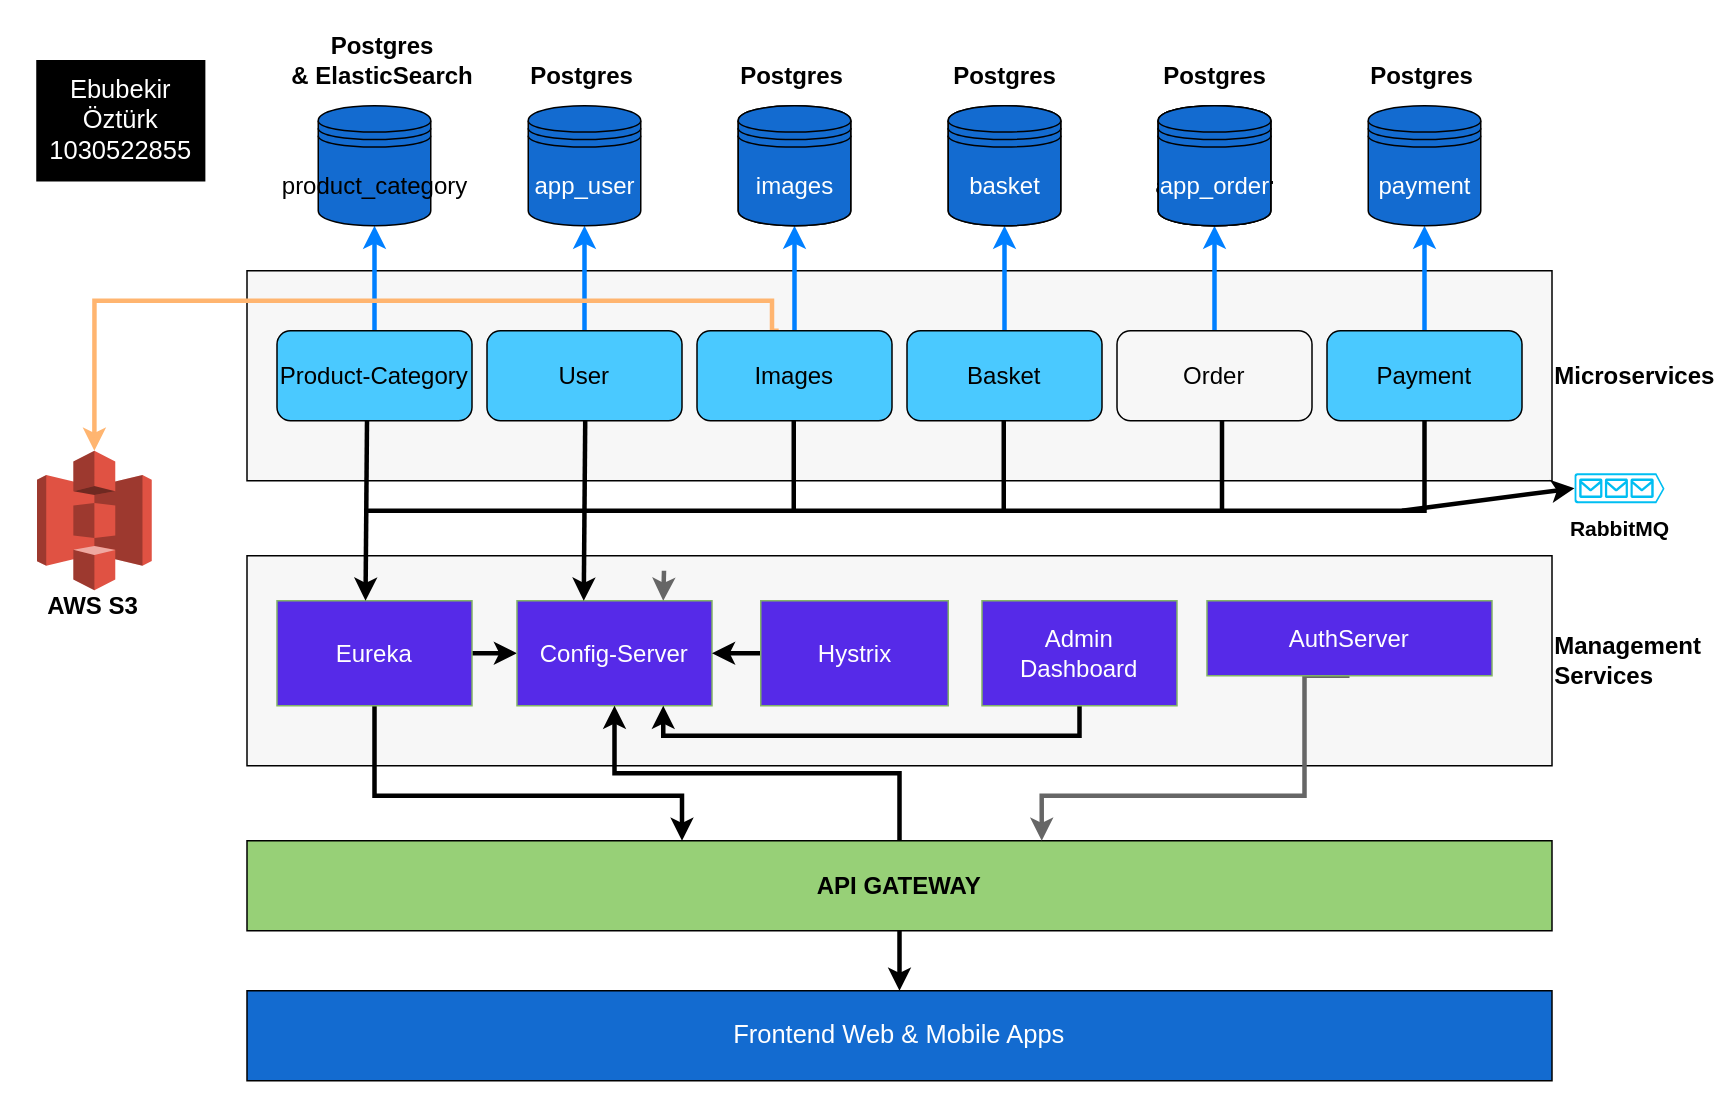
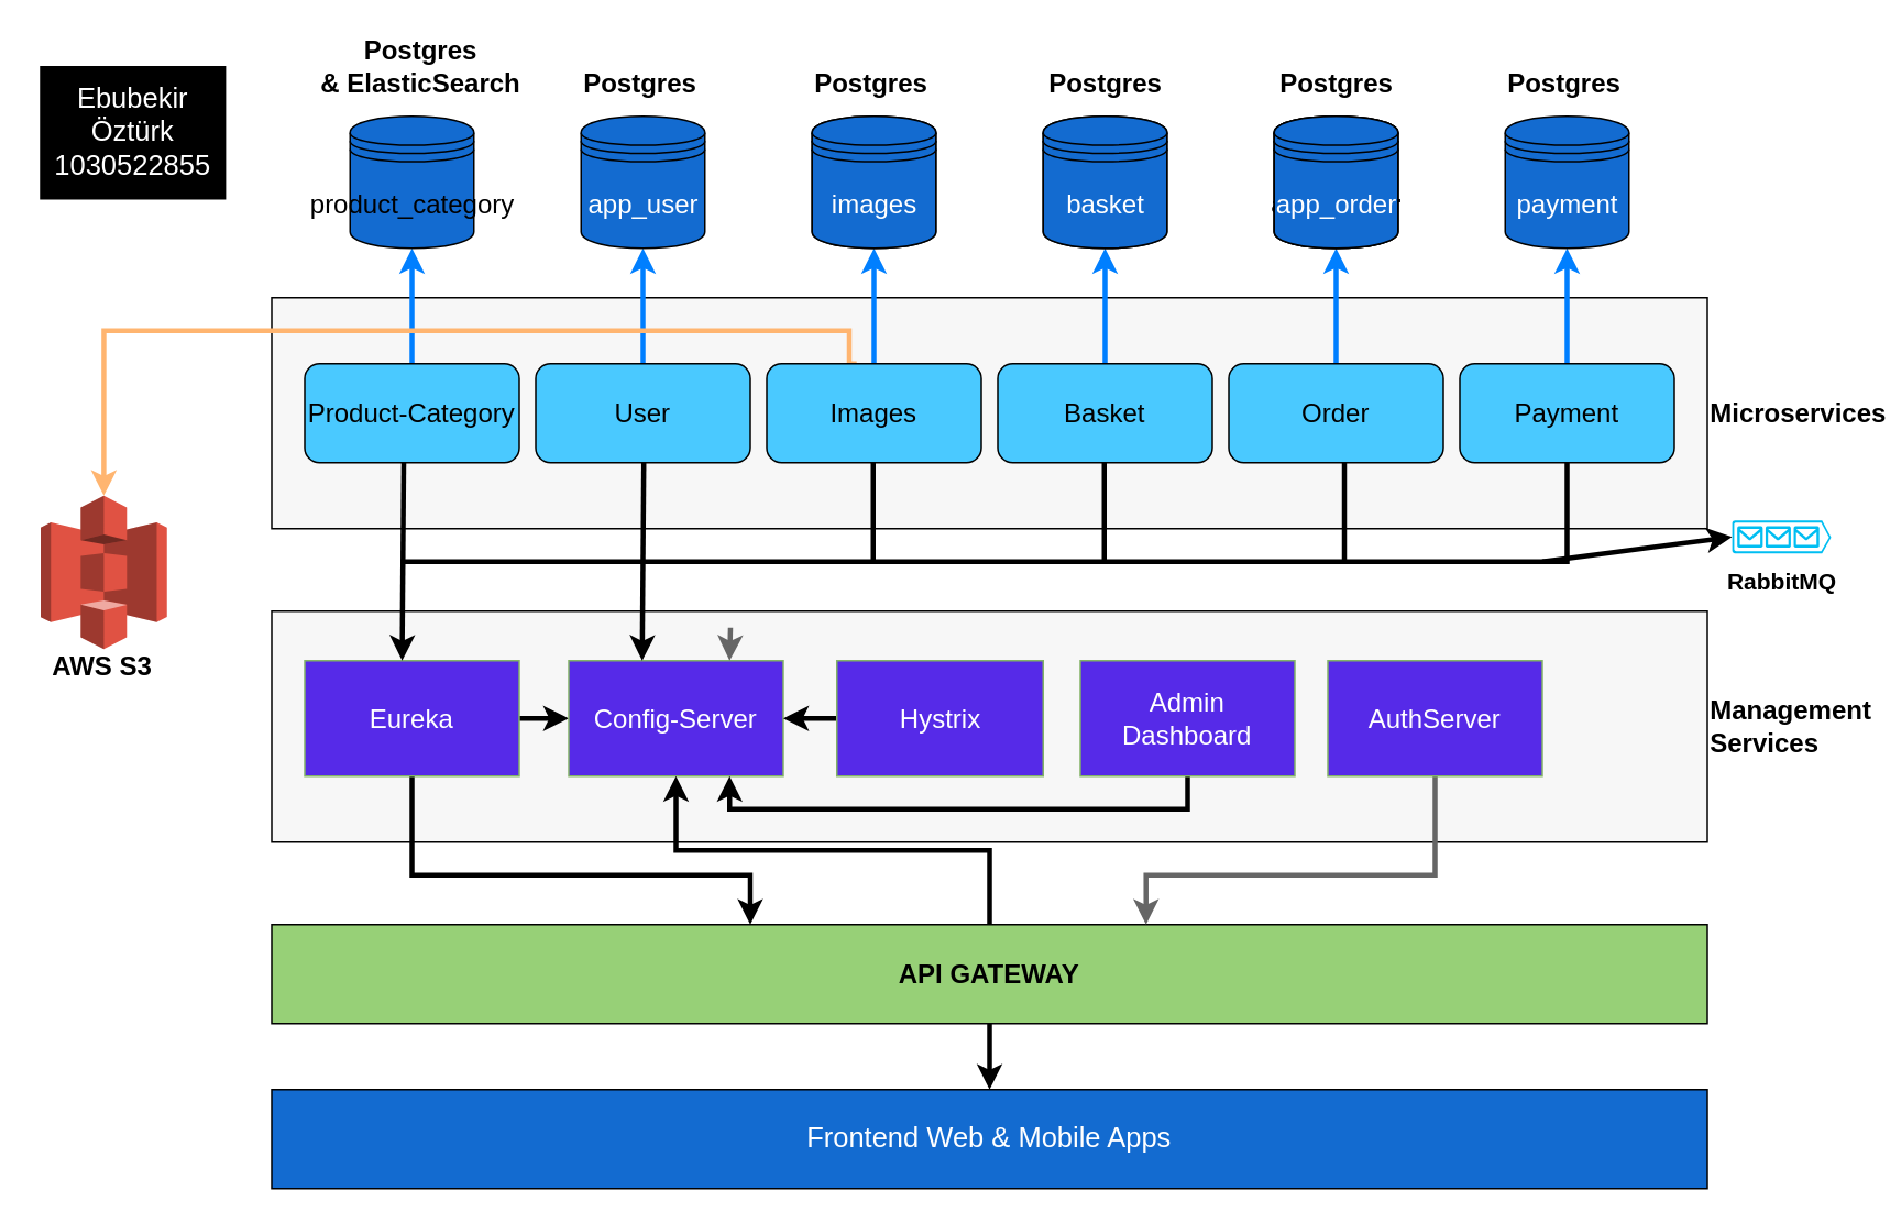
- <mxCell id="11" value="Order" style="rounded=1;whiteSpace=wrap;html=1;fontSize=16;fontColor=default;fillColor=#f7f7f7;" vertex="1" parent="1"><mxGeometry x="744" y="220" width="130" height="60" as="geometry" /></mxCell>
+ <mxCell id="11" value="Order" style="rounded=1;whiteSpace=wrap;html=1;fontSize=16;fontColor=default;fillColor=#4AC9FF;" vertex="1" parent="1"><mxGeometry x="744" y="220" width="130" height="60" as="geometry" /></mxCell>
- <mxCell id="55" value="&lt;font color=&quot;#ffffff&quot;&gt;AuthServer&lt;/font&gt;" style="rounded=0;whiteSpace=wrap;html=1;fontSize=16;fillColor=#562AE8;strokeColor=#82b366;" vertex="1" parent="1"><mxGeometry x="804" y="400" width="190" height="50" as="geometry" /></mxCell>
+ <mxCell id="55" value="&lt;font color=&quot;#ffffff&quot;&gt;AuthServer&lt;/font&gt;" style="rounded=0;whiteSpace=wrap;html=1;fontSize=16;fillColor=#562AE8;strokeColor=#82b366;" vertex="1" parent="1"><mxGeometry x="804" y="400" width="130" height="70" as="geometry" /></mxCell>
